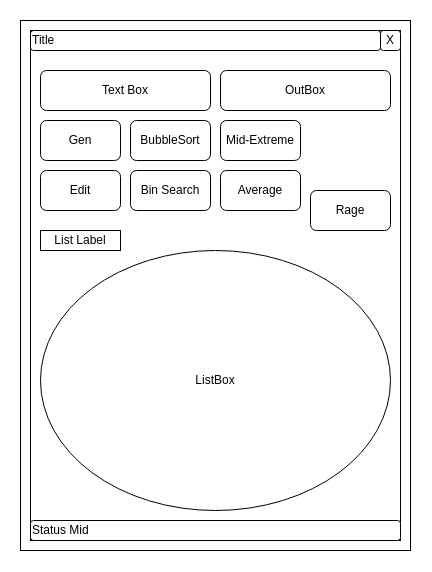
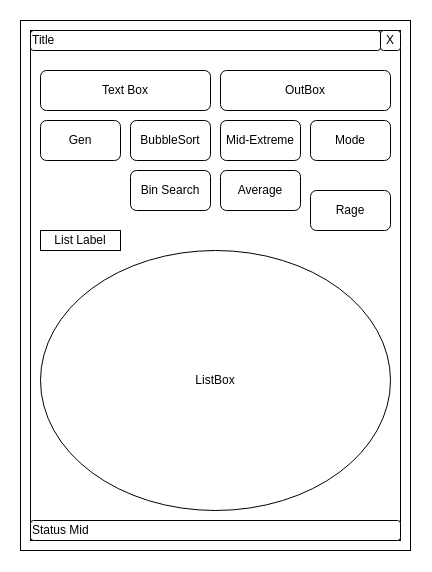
+ <mxCell id="16" value="Mode" style="rounded=1;whiteSpace=wrap;html=1;" vertex="1" parent="1"><mxGeometry x="310" y="120" width="80" height="40" as="geometry" /></mxCell>
- <mxCell id="6" value="Edit" style="rounded=1;whiteSpace=wrap;html=1;" parent="1" vertex="1"><mxGeometry x="40" y="170" width="80" height="40" as="geometry" /></mxCell>
